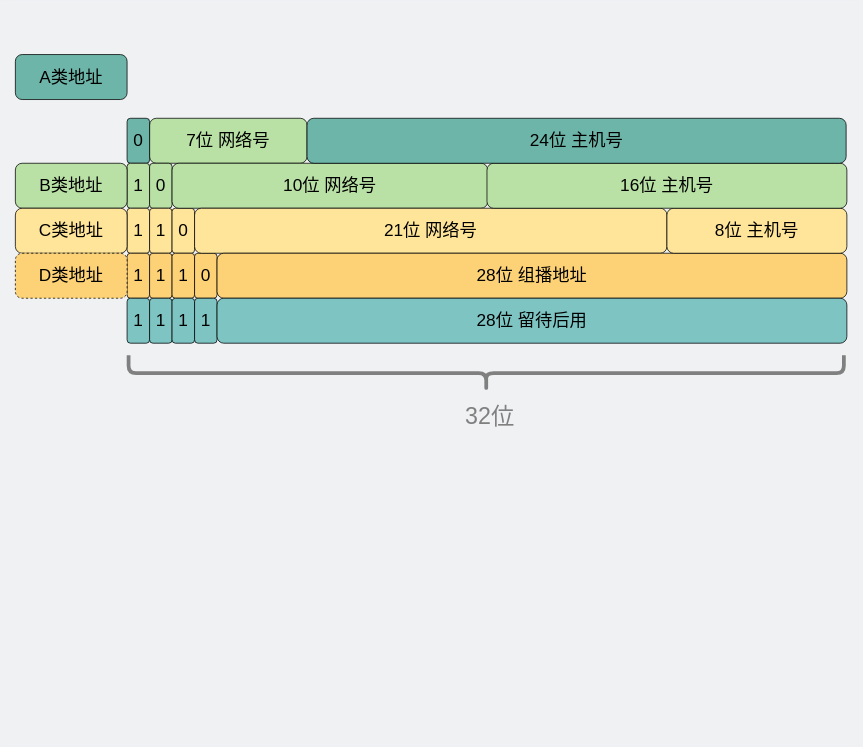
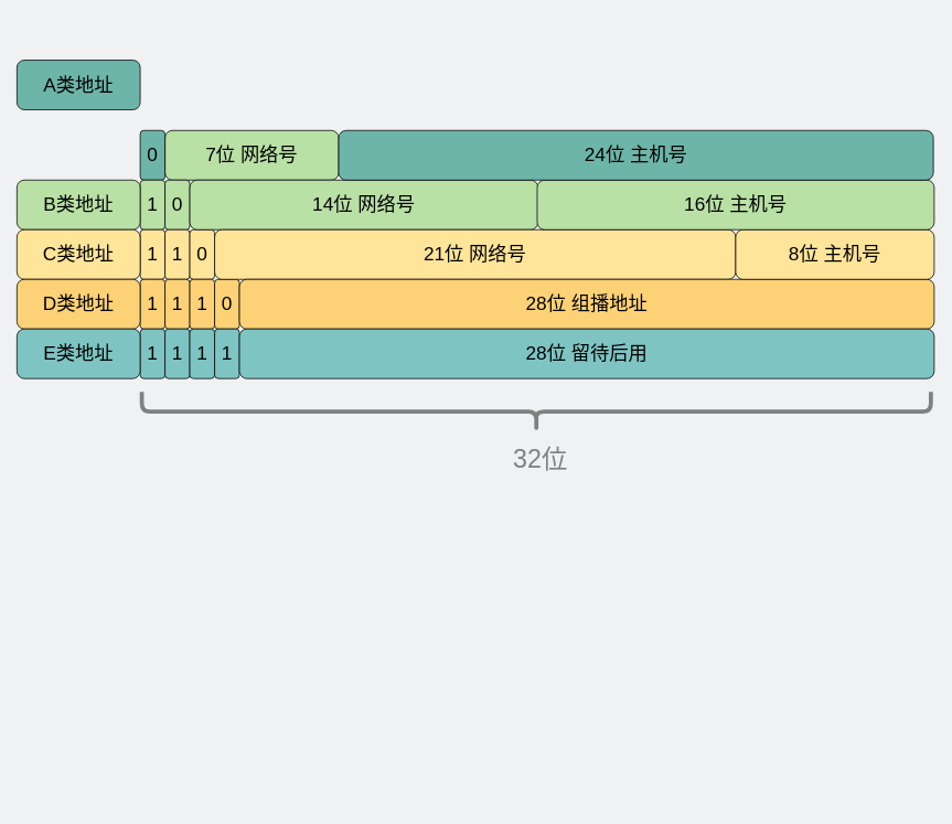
- <mxCell id="18" value="&lt;font style=&quot;font-size: 23px;&quot;&gt;10位 网络号&lt;/font&gt;" style="rounded=1;whiteSpace=wrap;html=1;fontSize=23;fillColor=#B9E0A5;" vertex="1" parent="1"><mxGeometry x="229" y="217.1" width="421" height="60" as="geometry" /></mxCell>
+ <mxCell id="18" value="&lt;font style=&quot;font-size: 23px;&quot;&gt;14位 网络号&lt;/font&gt;" style="rounded=1;whiteSpace=wrap;html=1;fontSize=23;fillColor=#B9E0A5;" vertex="1" parent="1"><mxGeometry x="229" y="217.1" width="421" height="60" as="geometry" /></mxCell>
- <mxCell id="28" value="&lt;font style=&quot;font-size: 23px;&quot;&gt;D类地址&lt;/font&gt;" style="rounded=1;whiteSpace=wrap;html=1;fontSize=23;fillColor=#FDD276;dashed=1;" vertex="1" parent="1"><mxGeometry x="20" y="337.1" width="149" height="60" as="geometry" /></mxCell>
+ <mxCell id="28" value="&lt;font style=&quot;font-size: 23px;&quot;&gt;D类地址&lt;/font&gt;" style="rounded=1;whiteSpace=wrap;html=1;fontSize=23;fillColor=#FDD276;" vertex="1" parent="1"><mxGeometry x="20" y="337.1" width="149" height="60" as="geometry" /></mxCell>
+ <mxCell id="29" value="&lt;font style=&quot;font-size: 23px;&quot;&gt;E类地址&lt;/font&gt;" style="rounded=1;whiteSpace=wrap;html=1;fontSize=23;fillColor=#7EC4C3;" vertex="1" parent="1"><mxGeometry x="20" y="397.1" width="149" height="60" as="geometry" /></mxCell>
